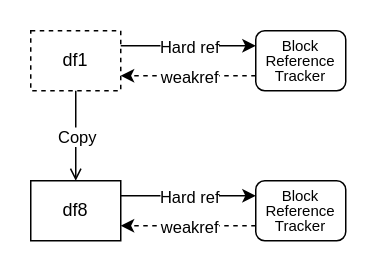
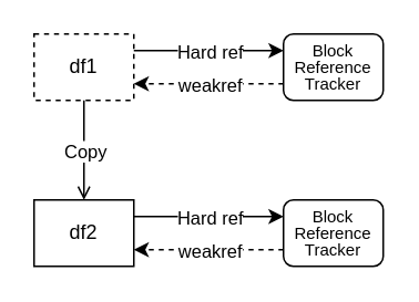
- <mxCell id="3" value="df8" style="rounded=0;whiteSpace=wrap;html=1;" parent="1" vertex="1"><mxGeometry x="20" y="120" width="60" height="40" as="geometry" /></mxCell>
+ <mxCell id="3" value="df2" style="rounded=0;whiteSpace=wrap;html=1;" parent="1" vertex="1"><mxGeometry x="20" y="120" width="60" height="40" as="geometry" /></mxCell>
